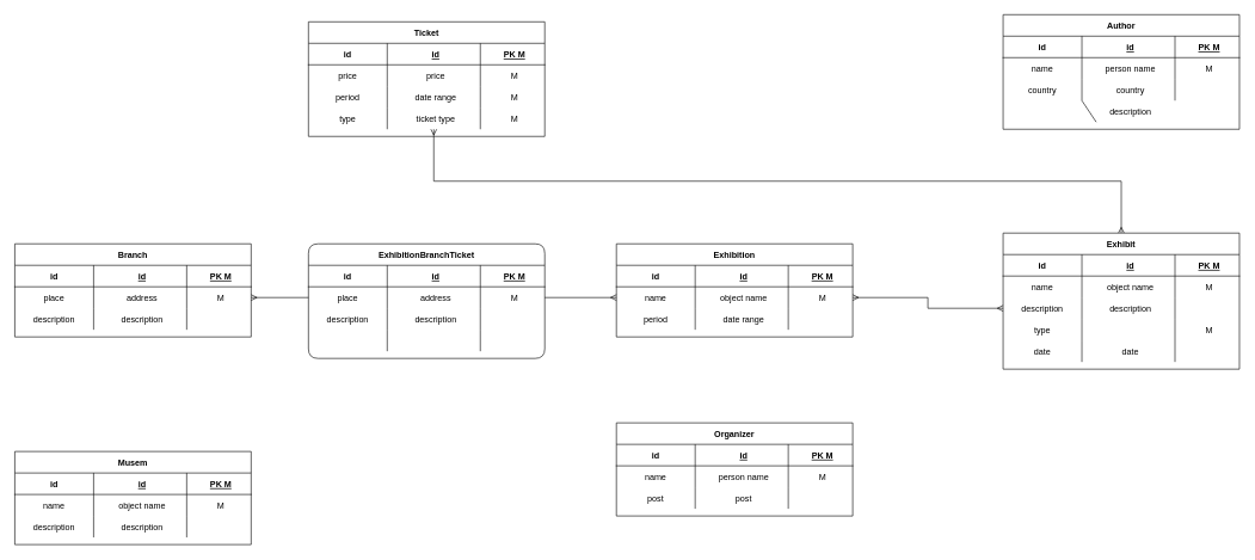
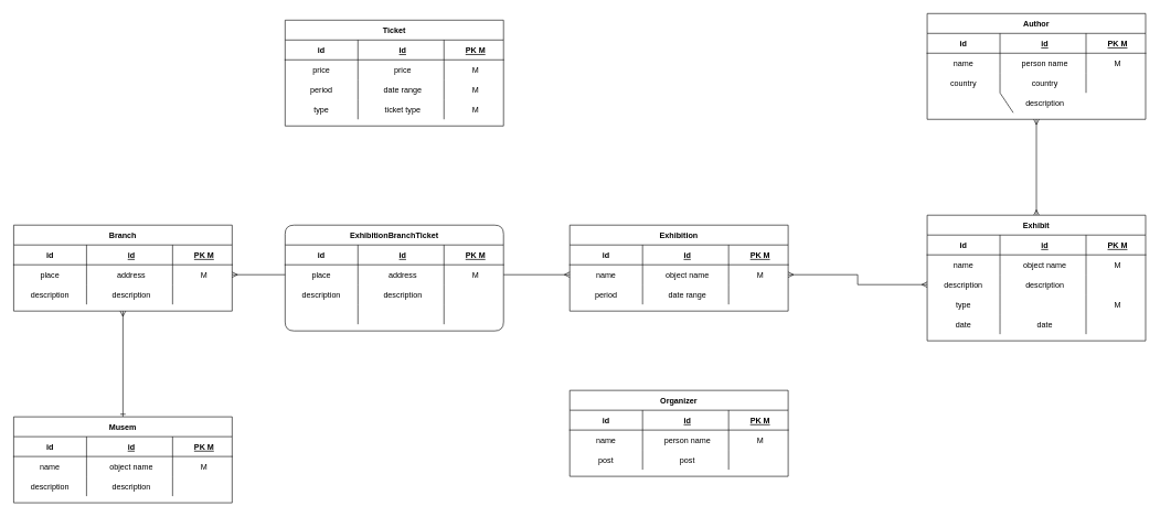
- <mxCell id="29" style="edgeStyle=orthogonalEdgeStyle;rounded=0;orthogonalLoop=1;jettySize=auto;html=1;exitX=0.5;exitY=0;exitDx=0;exitDy=0;startArrow=ERmany;startFill=0;endArrow=ERmany;endFill=0;" edge="1" parent="1" source="30" target="107"><mxGeometry relative="1" as="geometry" /></mxCell>
+ <mxCell id="29" style="edgeStyle=orthogonalEdgeStyle;rounded=0;orthogonalLoop=1;jettySize=auto;html=1;exitX=0.5;exitY=0;exitDx=0;exitDy=0;entryX=0.5;entryY=1;entryDx=0;entryDy=0;startArrow=ERmany;startFill=0;endArrow=ERmany;endFill=0;" edge="1" parent="1" source="30" target="50"><mxGeometry relative="1" as="geometry" /></mxCell>
+ <mxCell id="2" style="edgeStyle=orthogonalEdgeStyle;rounded=0;orthogonalLoop=1;jettySize=auto;html=1;exitX=0.5;exitY=0;exitDx=0;exitDy=0;entryX=0.5;entryY=1;entryDx=0;entryDy=0;startArrow=ERone;startFill=0;endArrow=ERmany;endFill=0;" edge="1" parent="1" source="3" target="16"><mxGeometry relative="1" as="geometry" /></mxCell>
